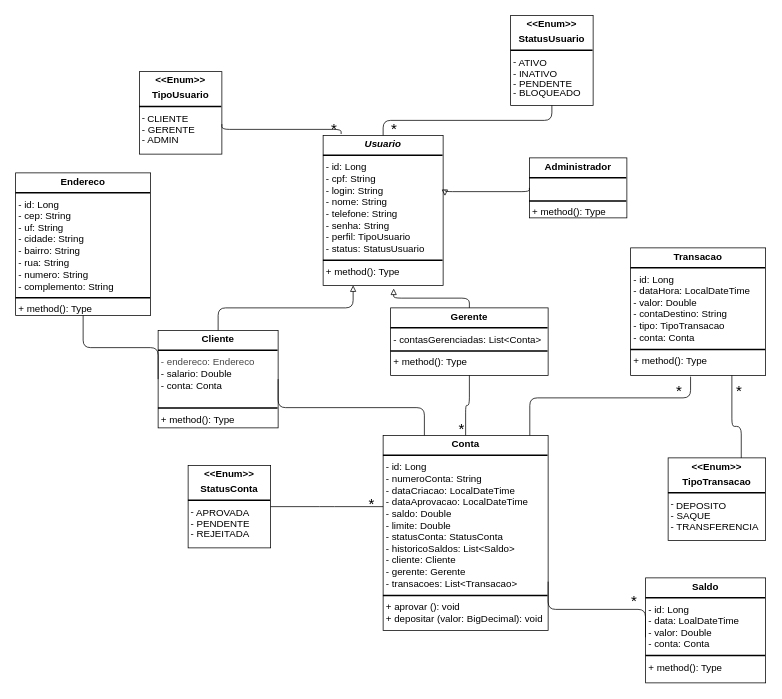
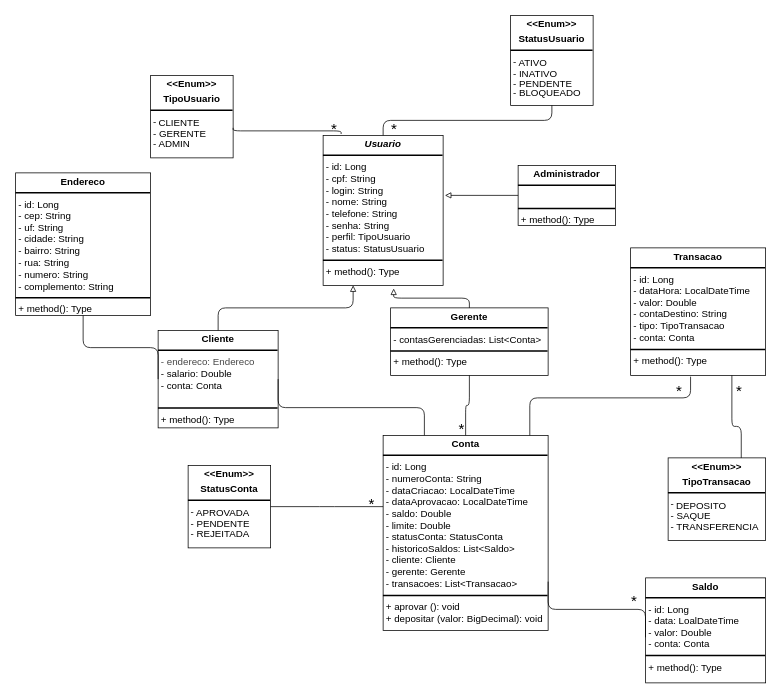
- <mxCell id="3" value="&lt;p style=&quot;margin:0px;margin-top:4px;text-align:center;&quot;&gt;&lt;b&gt;&amp;lt;&amp;lt;Enum&amp;gt;&amp;gt;&lt;/b&gt;&lt;/p&gt;&lt;p style=&quot;margin:0px;margin-top:4px;text-align:center;&quot;&gt;&lt;b&gt;TipoUsuario&lt;/b&gt;&lt;/p&gt;&lt;hr style=&quot;border-style:solid;&quot;&gt;&lt;div style=&quot;height:2px;&quot;&gt;&amp;nbsp;-&amp;nbsp;&lt;/div&gt;&lt;div style=&quot;height:2px;&quot;&gt;&amp;nbsp; &amp;nbsp;CLIENTE&lt;/div&gt;&lt;div style=&quot;height:2px;&quot;&gt;&lt;br&gt;&lt;/div&gt;&lt;div style=&quot;height:2px;&quot;&gt;&lt;br&gt;&lt;/div&gt;&lt;div style=&quot;height:2px;&quot;&gt;&lt;br&gt;&lt;/div&gt;&lt;div style=&quot;height:2px;&quot;&gt;&amp;nbsp;&lt;/div&gt;&lt;div style=&quot;height:2px;&quot;&gt;&amp;nbsp;&lt;/div&gt;&lt;div style=&quot;height:2px;&quot;&gt;&lt;br&gt;&lt;/div&gt;&lt;div style=&quot;height:2px;&quot;&gt;&amp;nbsp;- GERENTE&lt;/div&gt;&lt;div style=&quot;height:2px;&quot;&gt;&lt;br&gt;&lt;/div&gt;&lt;div style=&quot;height:2px;&quot;&gt;&lt;br&gt;&lt;/div&gt;&lt;div style=&quot;height:2px;&quot;&gt;&amp;nbsp;&lt;/div&gt;&lt;div style=&quot;height:2px;&quot;&gt;&lt;br&gt;&lt;/div&gt;&lt;div style=&quot;height:2px;&quot;&gt;&amp;nbsp;&lt;/div&gt;&lt;div style=&quot;height:2px;&quot;&gt;&lt;br&gt;&lt;/div&gt;&lt;div style=&quot;height:2px;&quot;&gt;&amp;nbsp;- ADMIN&lt;/div&gt;" style="verticalAlign=top;align=left;overflow=fill;html=1;whiteSpace=wrap;fontSize=13;" parent="1" vertex="1"><mxGeometry x="185" y="95" width="110" height="110" as="geometry" /></mxCell>
+ <mxCell id="3" value="&lt;p style=&quot;margin:0px;margin-top:4px;text-align:center;&quot;&gt;&lt;b&gt;&amp;lt;&amp;lt;Enum&amp;gt;&amp;gt;&lt;/b&gt;&lt;/p&gt;&lt;p style=&quot;margin:0px;margin-top:4px;text-align:center;&quot;&gt;&lt;b&gt;TipoUsuario&lt;/b&gt;&lt;/p&gt;&lt;hr style=&quot;border-style:solid;&quot;&gt;&lt;div style=&quot;height:2px;&quot;&gt;&amp;nbsp;-&amp;nbsp;&lt;/div&gt;&lt;div style=&quot;height:2px;&quot;&gt;&amp;nbsp; &amp;nbsp;CLIENTE&lt;/div&gt;&lt;div style=&quot;height:2px;&quot;&gt;&lt;br&gt;&lt;/div&gt;&lt;div style=&quot;height:2px;&quot;&gt;&lt;br&gt;&lt;/div&gt;&lt;div style=&quot;height:2px;&quot;&gt;&lt;br&gt;&lt;/div&gt;&lt;div style=&quot;height:2px;&quot;&gt;&amp;nbsp;&lt;/div&gt;&lt;div style=&quot;height:2px;&quot;&gt;&amp;nbsp;&lt;/div&gt;&lt;div style=&quot;height:2px;&quot;&gt;&lt;br&gt;&lt;/div&gt;&lt;div style=&quot;height:2px;&quot;&gt;&amp;nbsp;- GERENTE&lt;/div&gt;&lt;div style=&quot;height:2px;&quot;&gt;&lt;br&gt;&lt;/div&gt;&lt;div style=&quot;height:2px;&quot;&gt;&lt;br&gt;&lt;/div&gt;&lt;div style=&quot;height:2px;&quot;&gt;&amp;nbsp;&lt;/div&gt;&lt;div style=&quot;height:2px;&quot;&gt;&lt;br&gt;&lt;/div&gt;&lt;div style=&quot;height:2px;&quot;&gt;&amp;nbsp;&lt;/div&gt;&lt;div style=&quot;height:2px;&quot;&gt;&lt;br&gt;&lt;/div&gt;&lt;div style=&quot;height:2px;&quot;&gt;&amp;nbsp;- ADMIN&lt;/div&gt;" style="verticalAlign=top;align=left;overflow=fill;html=1;whiteSpace=wrap;fontSize=13;" parent="1" vertex="1"><mxGeometry x="200" y="100" width="110" height="110" as="geometry" /></mxCell>
- <mxCell id="12" value="&lt;p style=&quot;margin:0px;margin-top:4px;text-align:center;&quot;&gt;&lt;b&gt;Administrador&lt;/b&gt;&lt;/p&gt;&lt;hr style=&quot;border-style:solid;&quot;&gt;&lt;p style=&quot;margin:0px;margin-left:4px;&quot;&gt;&lt;br&gt;&lt;/p&gt;&lt;hr style=&quot;border-style:solid;&quot;&gt;&lt;p style=&quot;margin:0px;margin-left:4px;&quot;&gt;+ method(): Type&lt;/p&gt;" style="verticalAlign=top;align=left;overflow=fill;html=1;whiteSpace=wrap;fontSize=13;" parent="1" vertex="1"><mxGeometry x="705" y="210" width="130" height="80" as="geometry" /></mxCell>
+ <mxCell id="12" value="&lt;p style=&quot;margin:0px;margin-top:4px;text-align:center;&quot;&gt;&lt;b&gt;Administrador&lt;/b&gt;&lt;/p&gt;&lt;hr style=&quot;border-style:solid;&quot;&gt;&lt;p style=&quot;margin:0px;margin-left:4px;&quot;&gt;&lt;br&gt;&lt;/p&gt;&lt;hr style=&quot;border-style:solid;&quot;&gt;&lt;p style=&quot;margin:0px;margin-left:4px;&quot;&gt;+ method(): Type&lt;/p&gt;" style="verticalAlign=top;align=left;overflow=fill;html=1;whiteSpace=wrap;fontSize=13;" parent="1" vertex="1"><mxGeometry x="690" y="220" width="130" height="80" as="geometry" /></mxCell>
